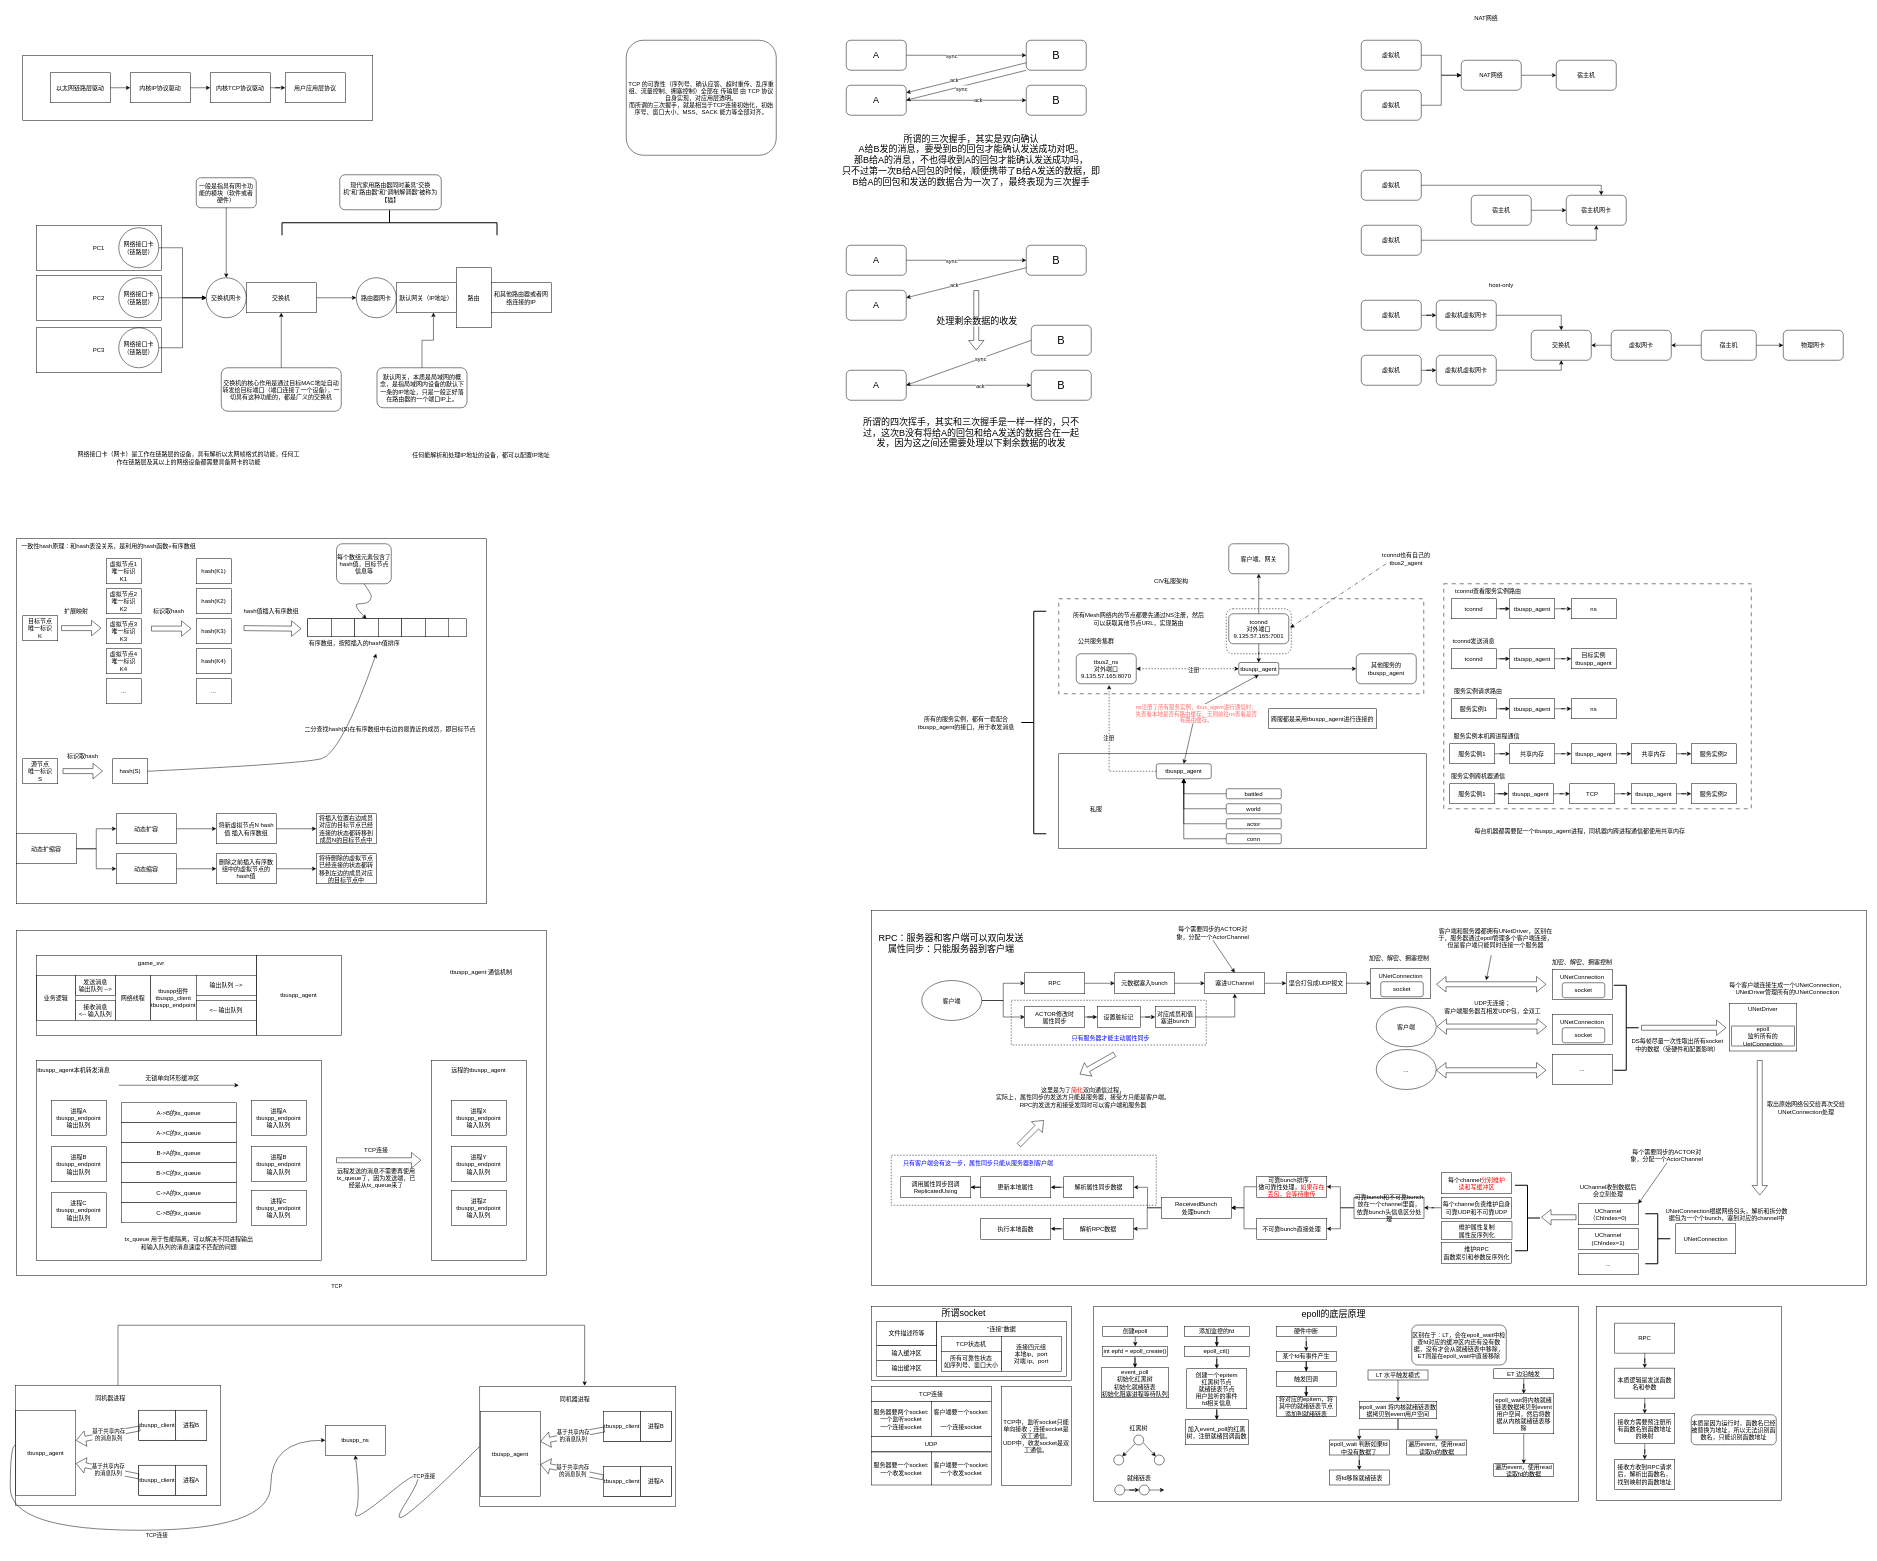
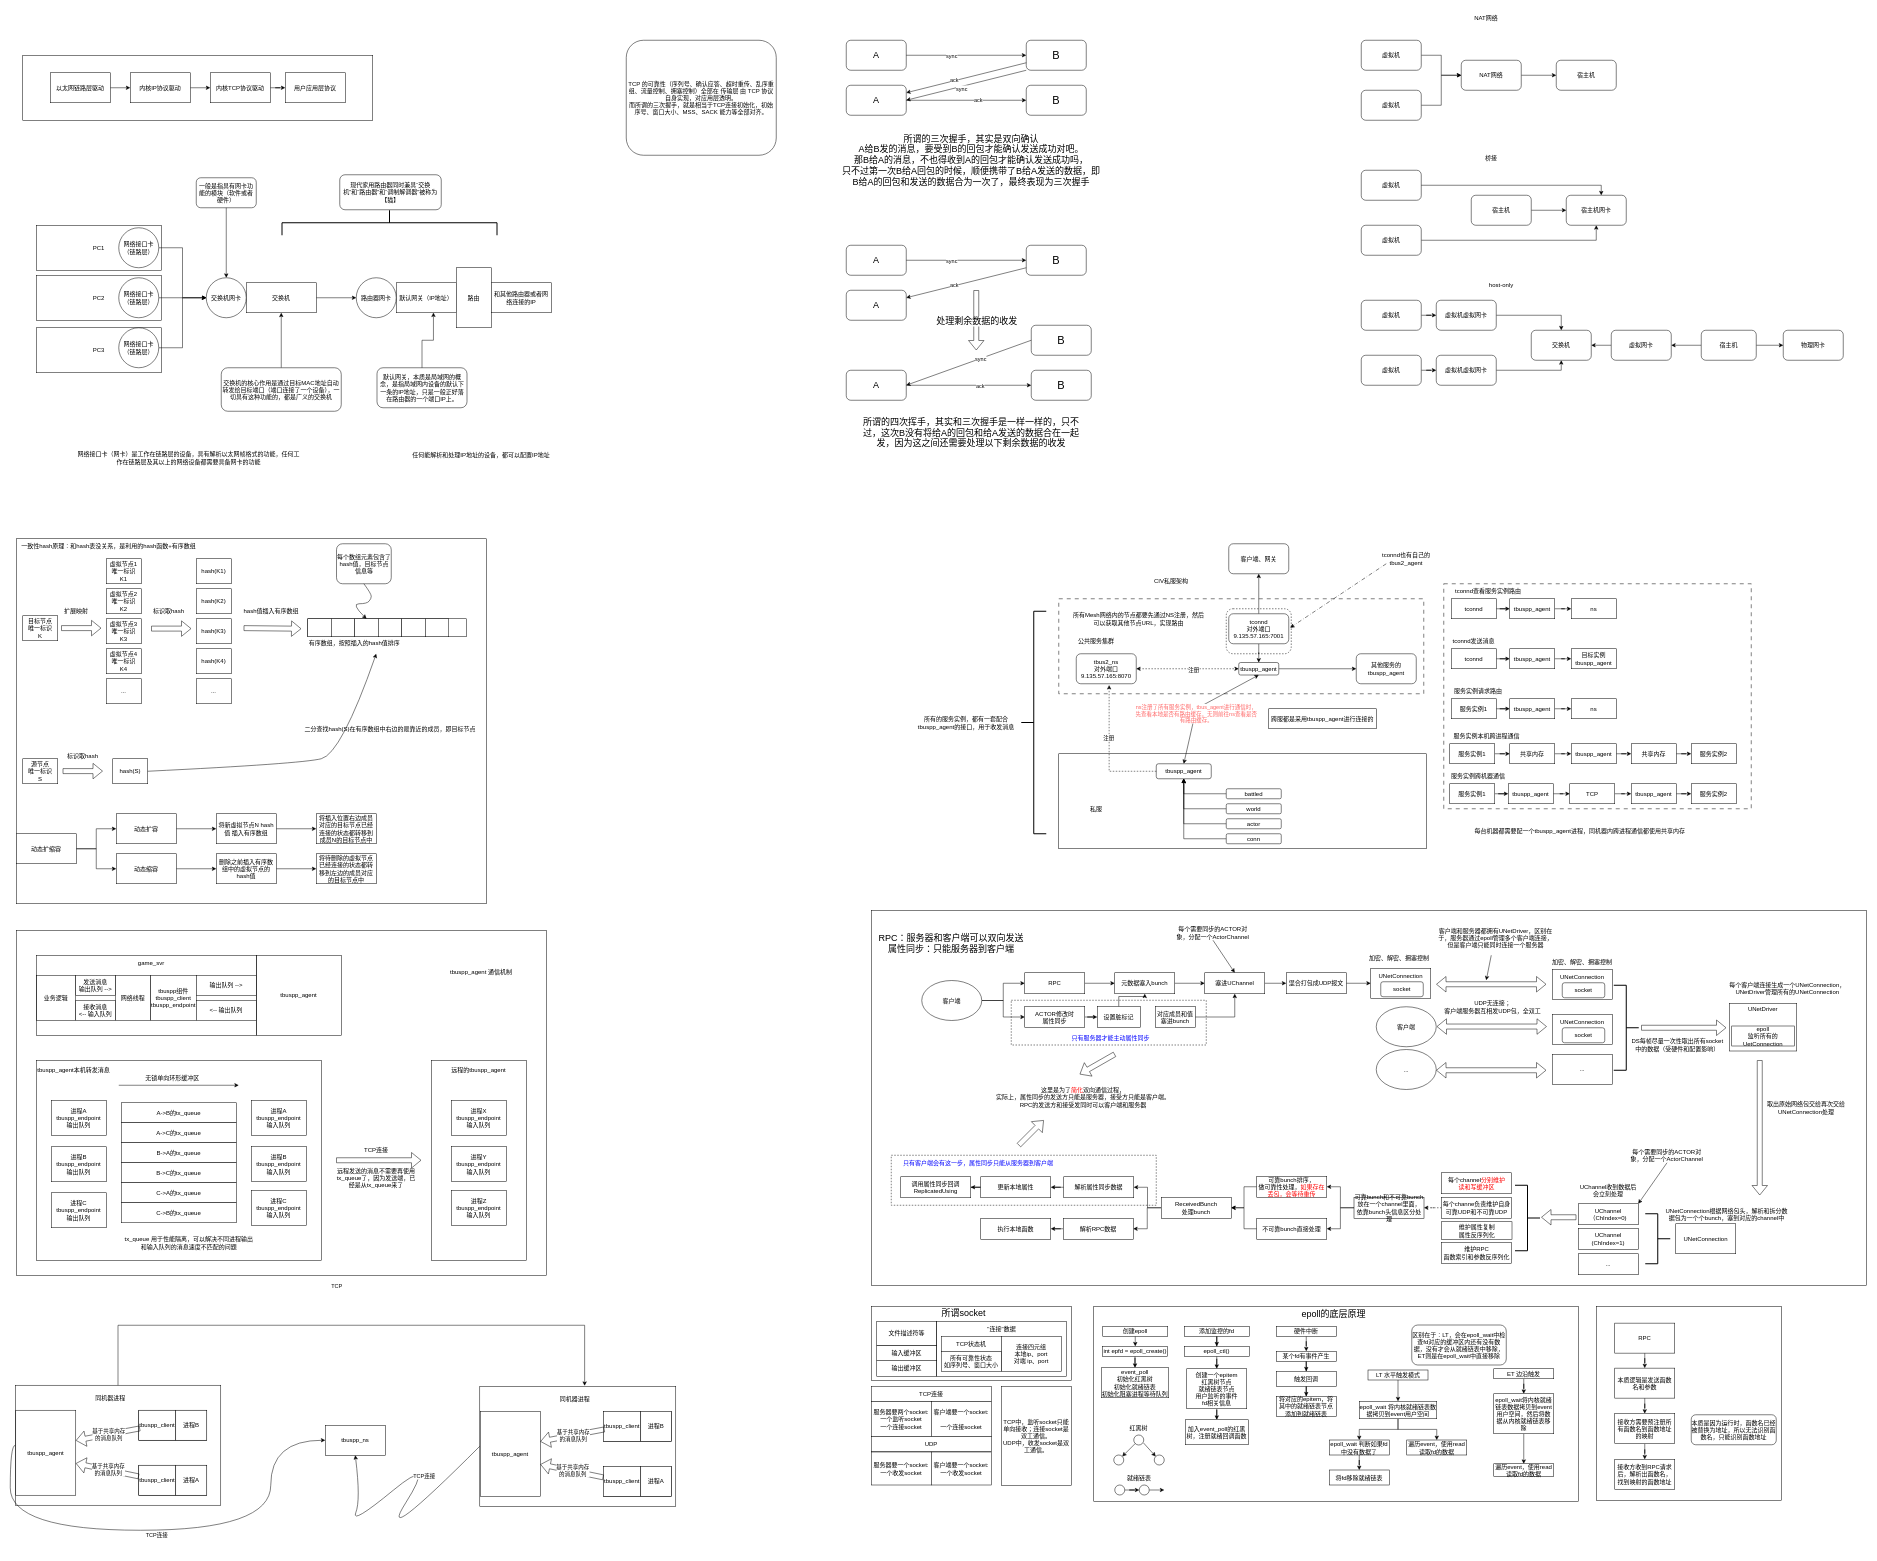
+ <mxCell id="62" value="桥接" style="text;html=1;align=center;verticalAlign=middle;whiteSpace=wrap;rounded=0;" parent="1" vertex="1"><mxGeometry x="2952" y="300" width="60" height="30" as="geometry" /></mxCell>
- <mxCell id="359" value="" style="edgeStyle=orthogonalEdgeStyle;rounded=0;orthogonalLoop=1;jettySize=auto;html=1;" edge="1" parent="1" source="360" target="362"><mxGeometry relative="1" as="geometry" /></mxCell>
+ <mxCell id="359" value="" style="edgeStyle=orthogonalEdgeStyle;rounded=0;orthogonalLoop=1;jettySize=auto;html=1;" edge="1" parent="1" source="360" target="354"><mxGeometry relative="1" as="geometry" /></mxCell>
- <mxCell id="316" value="" style="edgeStyle=orthogonalEdgeStyle;rounded=0;orthogonalLoop=1;jettySize=auto;html=1;" edge="1" parent="1" source="317" target="331"><mxGeometry relative="1" as="geometry" /></mxCell>
+ <mxCell id="316" value="" style="edgeStyle=orthogonalEdgeStyle;rounded=0;orthogonalLoop=1;jettySize=auto;html=1;dashed=1;" edge="1" parent="1" source="317" target="331"><mxGeometry relative="1" as="geometry" /></mxCell>
